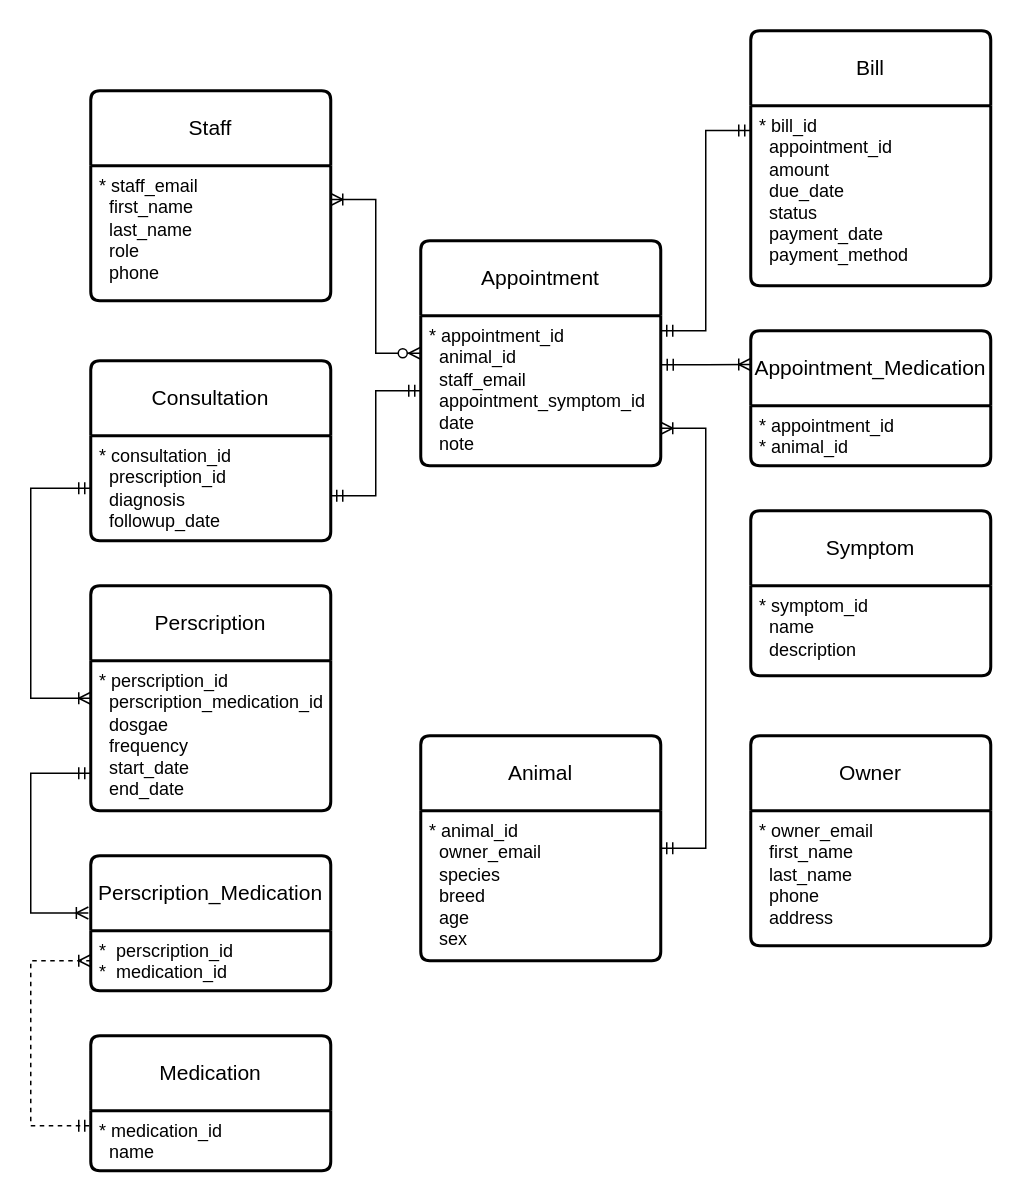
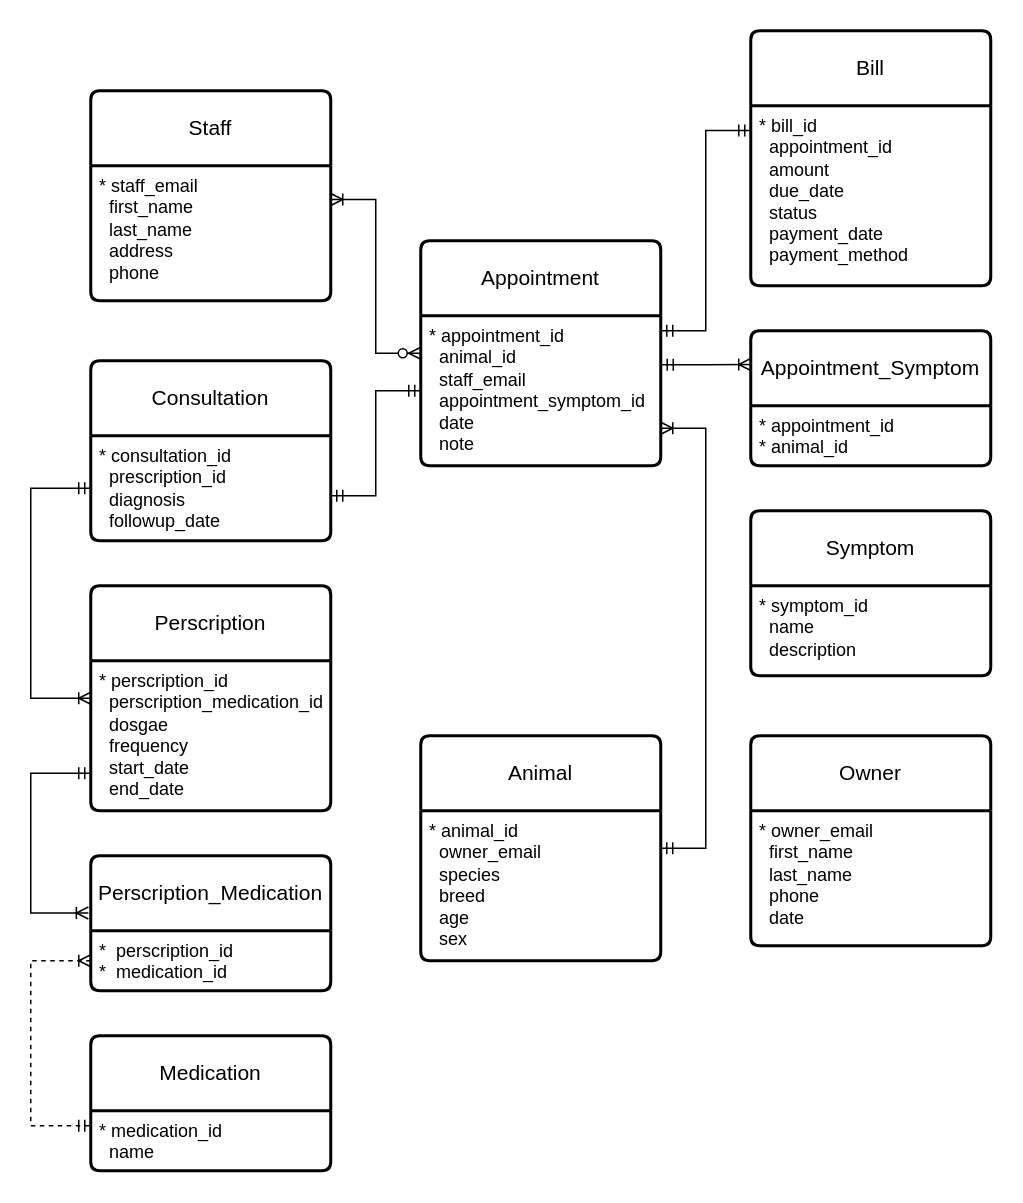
- <mxCell id="5" value="&lt;div&gt;* staff_email&lt;/div&gt;&lt;div&gt;&amp;nbsp; first_name&lt;div&gt;&amp;nbsp; last_name&lt;/div&gt;&lt;div&gt;&amp;nbsp; role&lt;/div&gt;&lt;div&gt;&amp;nbsp; phone&lt;/div&gt;&lt;/div&gt;" style="align=left;strokeColor=none;fillColor=none;spacingLeft=4;fontSize=12;verticalAlign=top;resizable=0;rotatable=0;part=1;html=1;" parent="4" vertex="1"><mxGeometry y="50" width="160" height="90" as="geometry" /></mxCell>
+ <mxCell id="5" value="&lt;div&gt;* staff_email&lt;/div&gt;&lt;div&gt;&amp;nbsp; first_name&lt;div&gt;&amp;nbsp; last_name&lt;/div&gt;&lt;div&gt;&amp;nbsp; address&lt;/div&gt;&lt;div&gt;&amp;nbsp; phone&lt;/div&gt;&lt;/div&gt;" style="align=left;strokeColor=none;fillColor=none;spacingLeft=4;fontSize=12;verticalAlign=top;resizable=0;rotatable=0;part=1;html=1;" parent="4" vertex="1"><mxGeometry y="50" width="160" height="90" as="geometry" /></mxCell>
- <mxCell id="27" value="Appointment_Medication" style="swimlane;childLayout=stackLayout;horizontal=1;startSize=50;horizontalStack=0;rounded=1;fontSize=14;fontStyle=0;strokeWidth=2;resizeParent=0;resizeLast=1;shadow=0;dashed=0;align=center;arcSize=4;whiteSpace=wrap;html=1;" vertex="1" parent="1"><mxGeometry x="500" y="220" width="160" height="90" as="geometry" /></mxCell>
+ <mxCell id="27" value="Appointment_Symptom" style="swimlane;childLayout=stackLayout;horizontal=1;startSize=50;horizontalStack=0;rounded=1;fontSize=14;fontStyle=0;strokeWidth=2;resizeParent=0;resizeLast=1;shadow=0;dashed=0;align=center;arcSize=4;whiteSpace=wrap;html=1;" vertex="1" parent="1"><mxGeometry x="500" y="220" width="160" height="90" as="geometry" /></mxCell>
- <mxCell id="11" value="&lt;div&gt;* owner_&lt;span style=&quot;background-color: initial;&quot;&gt;email&lt;/span&gt;&lt;/div&gt;&amp;nbsp; first_name&lt;div&gt;&amp;nbsp; last_name&lt;/div&gt;&lt;div&gt;&amp;nbsp; phone&lt;/div&gt;&lt;div&gt;&amp;nbsp; address&lt;/div&gt;" style="align=left;strokeColor=none;fillColor=none;spacingLeft=4;fontSize=12;verticalAlign=top;resizable=0;rotatable=0;part=1;html=1;" parent="10" vertex="1"><mxGeometry y="50" width="160" height="90" as="geometry" /></mxCell>
+ <mxCell id="11" value="&lt;div&gt;* owner_&lt;span style=&quot;background-color: initial;&quot;&gt;email&lt;/span&gt;&lt;/div&gt;&amp;nbsp; first_name&lt;div&gt;&amp;nbsp; last_name&lt;/div&gt;&lt;div&gt;&amp;nbsp; phone&lt;/div&gt;&lt;div&gt;&amp;nbsp; date&lt;/div&gt;" style="align=left;strokeColor=none;fillColor=none;spacingLeft=4;fontSize=12;verticalAlign=top;resizable=0;rotatable=0;part=1;html=1;" parent="10" vertex="1"><mxGeometry y="50" width="160" height="90" as="geometry" /></mxCell>
